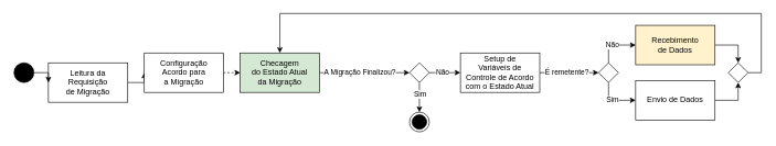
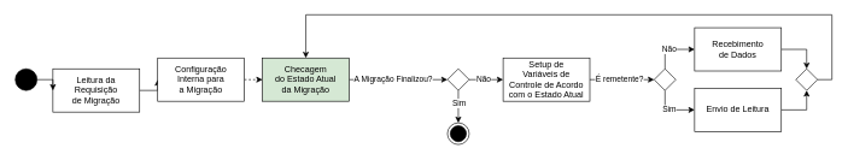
- <mxCell id="31" value="Recebimento&lt;br&gt;de Dados" style="rounded=0;whiteSpace=wrap;html=1;fillColor=#fff2cc;" vertex="1" parent="29"><mxGeometry width="120" height="60" as="geometry" /></mxCell>
+ <mxCell id="31" value="Recebimento&lt;br&gt;de Dados" style="rounded=0;whiteSpace=wrap;html=1;" vertex="1" parent="29"><mxGeometry width="120" height="60" as="geometry" /></mxCell>
- <mxCell id="5" value="Configuração&lt;br&gt;Acordo para&lt;br&gt;a Migração" style="rounded=0;whiteSpace=wrap;html=1;" vertex="1" parent="1"><mxGeometry x="217" y="80" width="120" height="60" as="geometry" /></mxCell>
+ <mxCell id="5" value="Configuração&lt;br&gt;Interna para&lt;br&gt;a Migração" style="rounded=0;whiteSpace=wrap;html=1;" vertex="1" parent="1"><mxGeometry x="217" y="80" width="120" height="60" as="geometry" /></mxCell>
- <mxCell id="30" value="Envio de Dados" style="rounded=0;whiteSpace=wrap;html=1;" vertex="1" parent="29"><mxGeometry y="84" width="120" height="60" as="geometry" /></mxCell>
+ <mxCell id="30" value="Envio de Leitura" style="rounded=0;whiteSpace=wrap;html=1;" vertex="1" parent="29"><mxGeometry y="84" width="120" height="60" as="geometry" /></mxCell>
